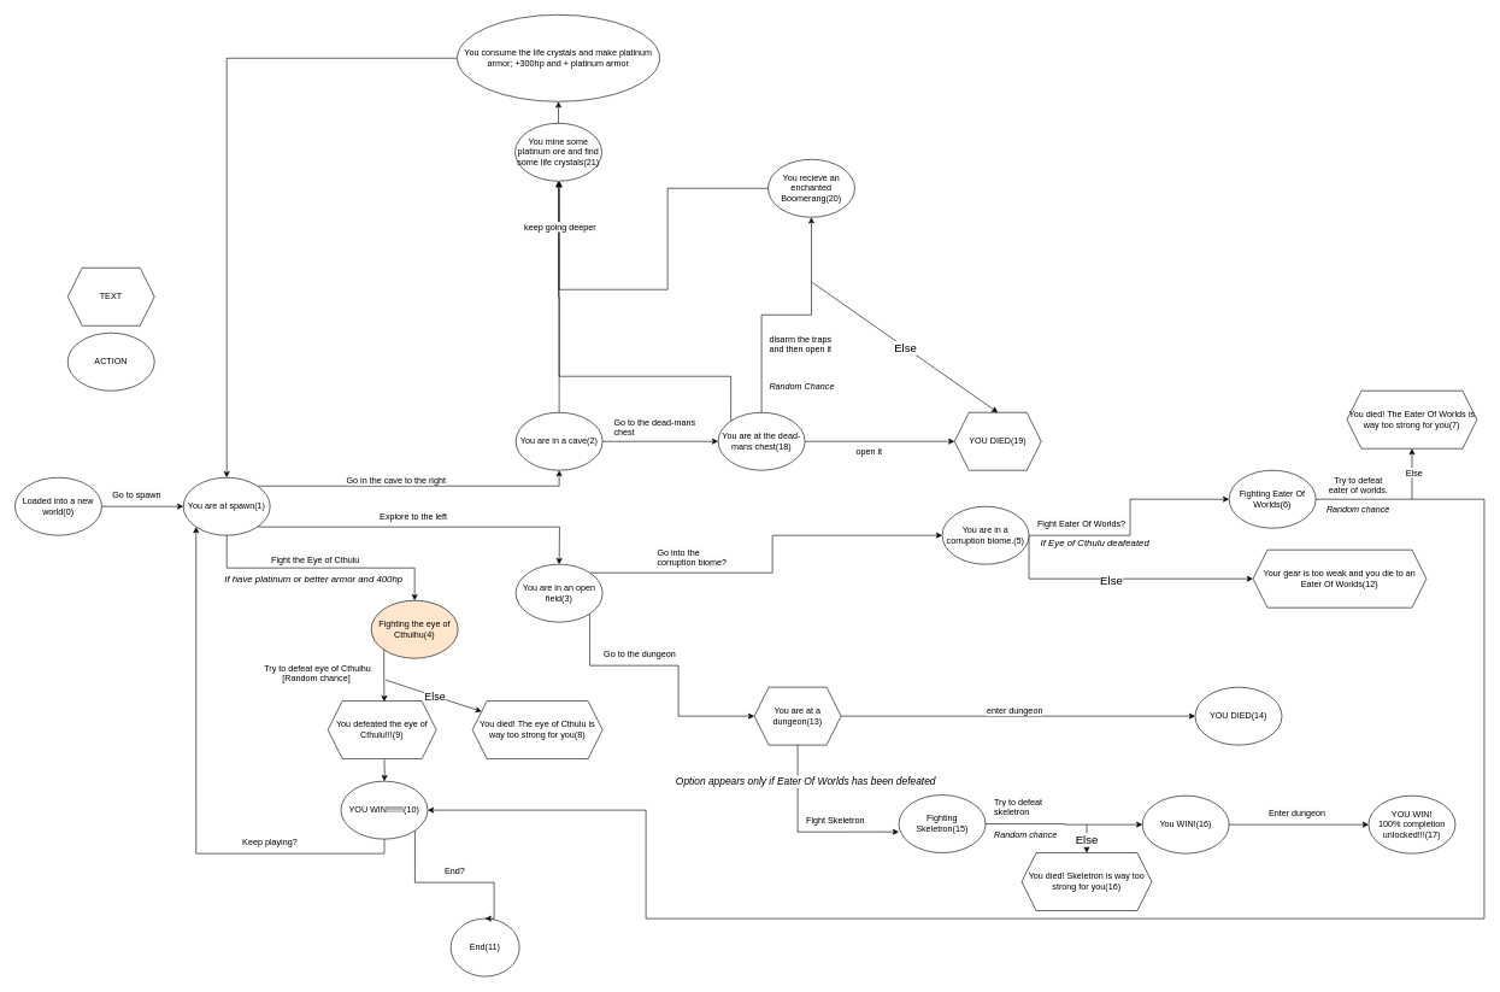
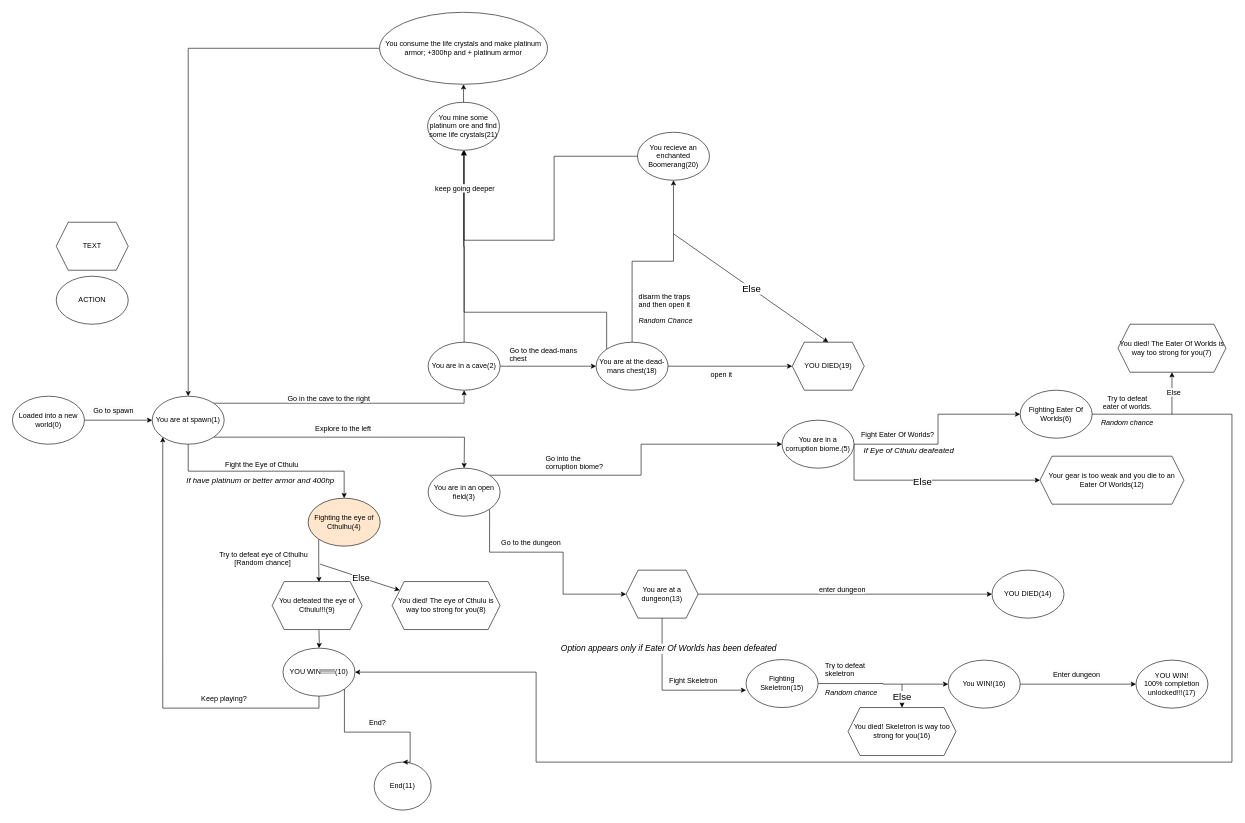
- <mxCell id="81" value="&lt;span style=&quot;color: rgb(0, 0, 0); font-family: Helvetica; font-size: 12px; font-style: normal; font-variant-ligatures: normal; font-variant-caps: normal; font-weight: 400; letter-spacing: normal; orphans: 2; text-align: center; text-indent: 0px; text-transform: none; widows: 2; word-spacing: 0px; -webkit-text-stroke-width: 0px; white-space: normal; background-color: rgb(251, 251, 251); text-decoration-thickness: initial; text-decoration-style: initial; text-decoration-color: initial; display: inline !important; float: none;&quot;&gt;disarm the traps and then open it&lt;/span&gt;" style="text;whiteSpace=wrap;html=1;" vertex="1" parent="1"><mxGeometry x="1062" y="455" width="110" height="40" as="geometry" /></mxCell>
+ <mxCell id="81" value="&lt;span style=&quot;color: rgb(0, 0, 0); font-family: Helvetica; font-size: 12px; font-style: normal; font-variant-ligatures: normal; font-variant-caps: normal; font-weight: 400; letter-spacing: normal; orphans: 2; text-align: center; text-indent: 0px; text-transform: none; widows: 2; word-spacing: 0px; -webkit-text-stroke-width: 0px; white-space: normal; background-color: rgb(251, 251, 251); text-decoration-thickness: initial; text-decoration-style: initial; text-decoration-color: initial; display: inline !important; float: none;&quot;&gt;disarm the traps and then open it&lt;/span&gt;" style="text;whiteSpace=wrap;html=1;" vertex="1" parent="1"><mxGeometry x="1062" y="480" width="110" height="40" as="geometry" /></mxCell>
